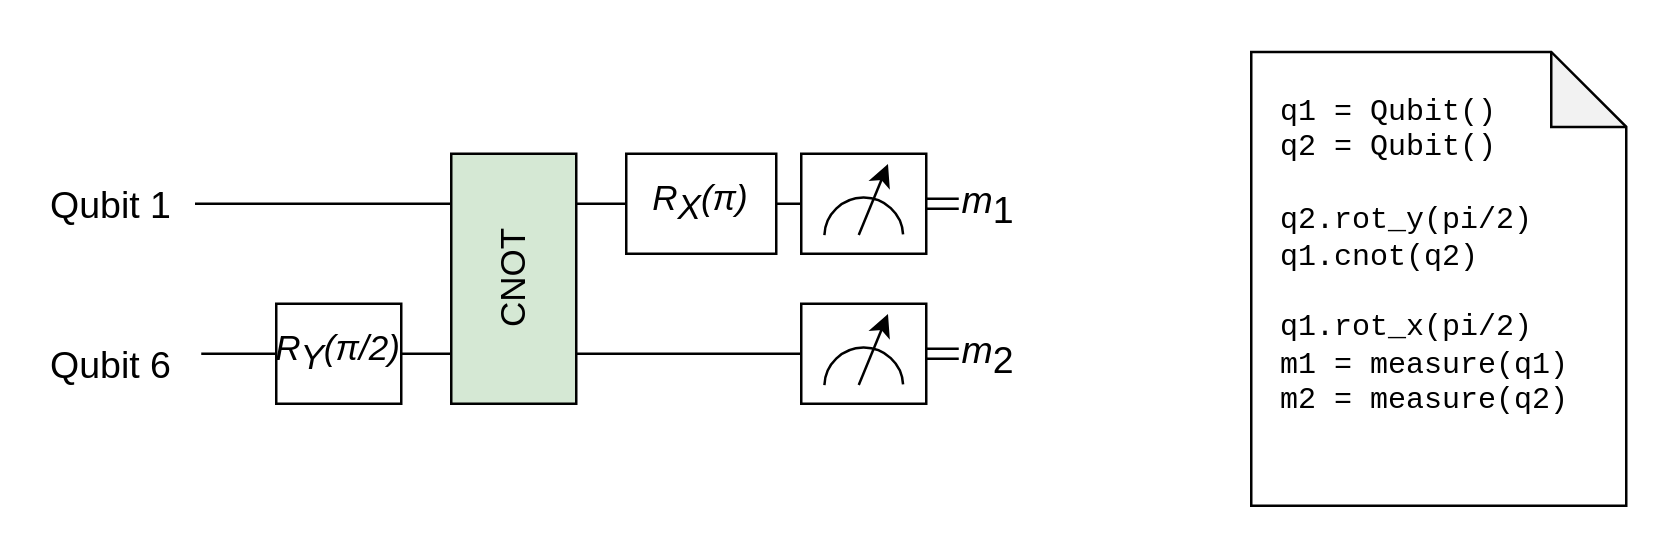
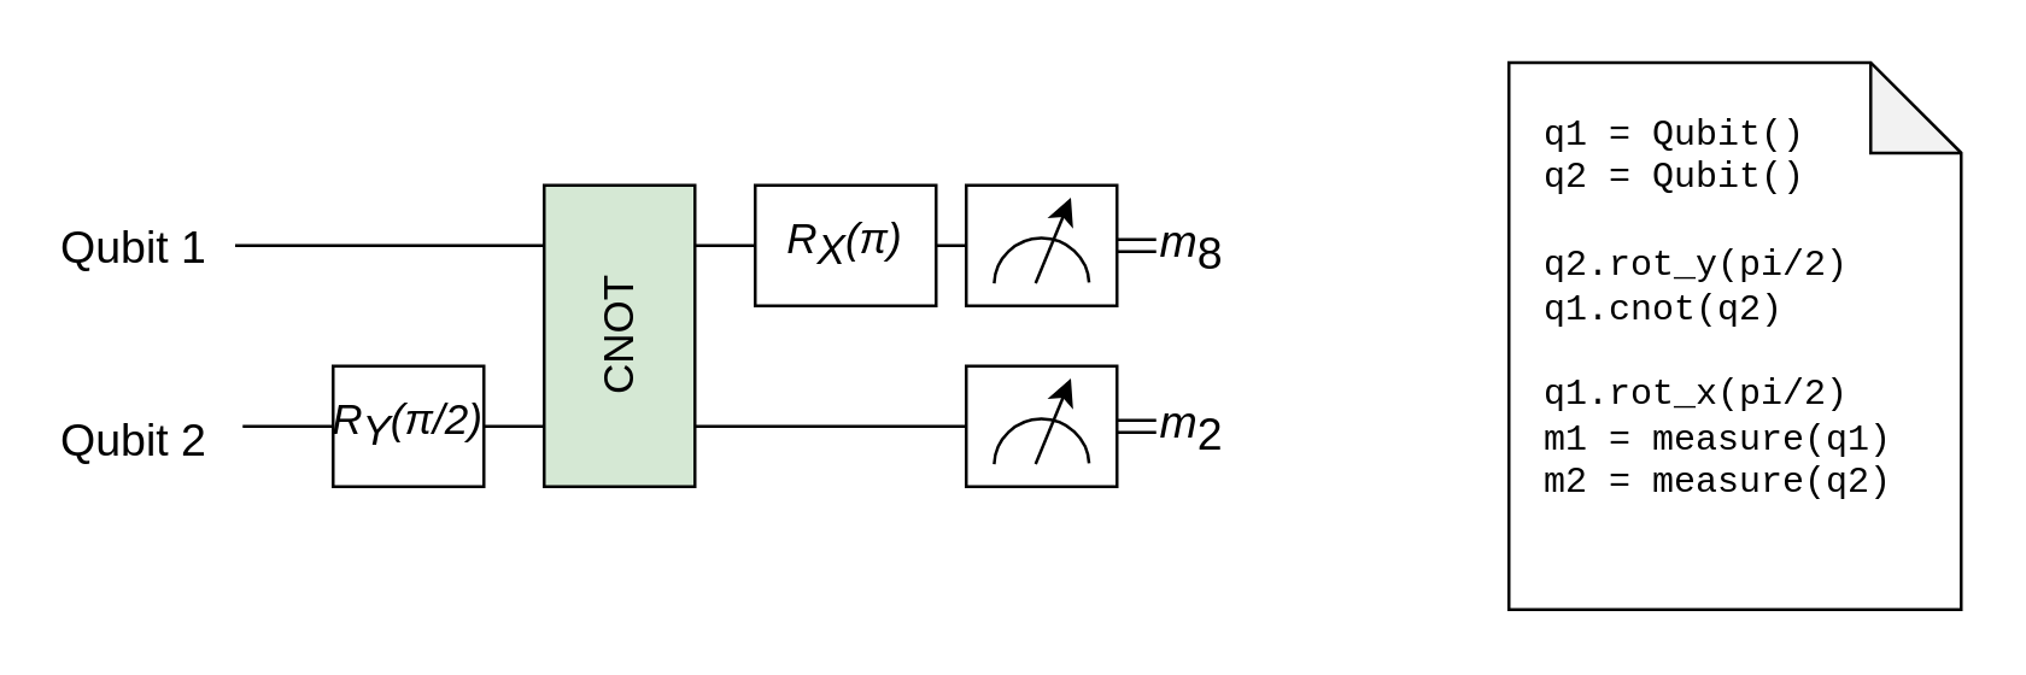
- <mxCell id="23" value="&lt;i style=&quot;font-size: 15px;&quot;&gt;m&lt;/i&gt;&lt;sub style=&quot;font-size: 15px;&quot;&gt;1&lt;/sub&gt;" style="text;html=1;strokeColor=none;fillColor=none;align=center;verticalAlign=middle;whiteSpace=wrap;rounded=0;fontFamily=Helvetica;fontSize=15;spacing=0;shadow=0;" parent="1" vertex="1"><mxGeometry x="385" y="71" width="20" height="20" as="geometry" /></mxCell>
+ <mxCell id="23" value="&lt;i style=&quot;font-size: 15px;&quot;&gt;m&lt;/i&gt;&lt;sub style=&quot;font-size: 15px;&quot;&gt;8&lt;/sub&gt;" style="text;html=1;strokeColor=none;fillColor=none;align=center;verticalAlign=middle;whiteSpace=wrap;rounded=0;fontFamily=Helvetica;fontSize=15;spacing=0;shadow=0;" parent="1" vertex="1"><mxGeometry x="385" y="71" width="20" height="20" as="geometry" /></mxCell>
- <mxCell id="5" value="Qubit 6" style="text;html=1;strokeColor=none;fillColor=none;align=left;verticalAlign=middle;whiteSpace=wrap;rounded=0;fontFamily=Helvetica;fontSize=15;spacing=0;shadow=0;" parent="1" vertex="1"><mxGeometry x="20" y="135.25" width="50" height="20" as="geometry" /></mxCell>
+ <mxCell id="5" value="Qubit 2" style="text;html=1;strokeColor=none;fillColor=none;align=left;verticalAlign=middle;whiteSpace=wrap;rounded=0;fontFamily=Helvetica;fontSize=15;spacing=0;shadow=0;" parent="1" vertex="1"><mxGeometry x="20" y="135.25" width="50" height="20" as="geometry" /></mxCell>
